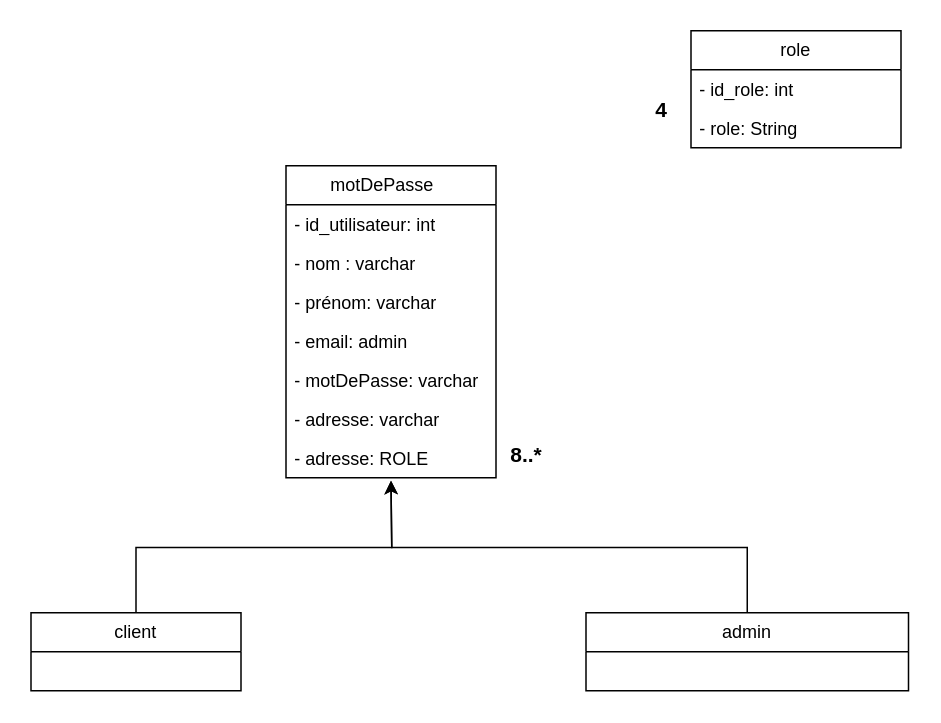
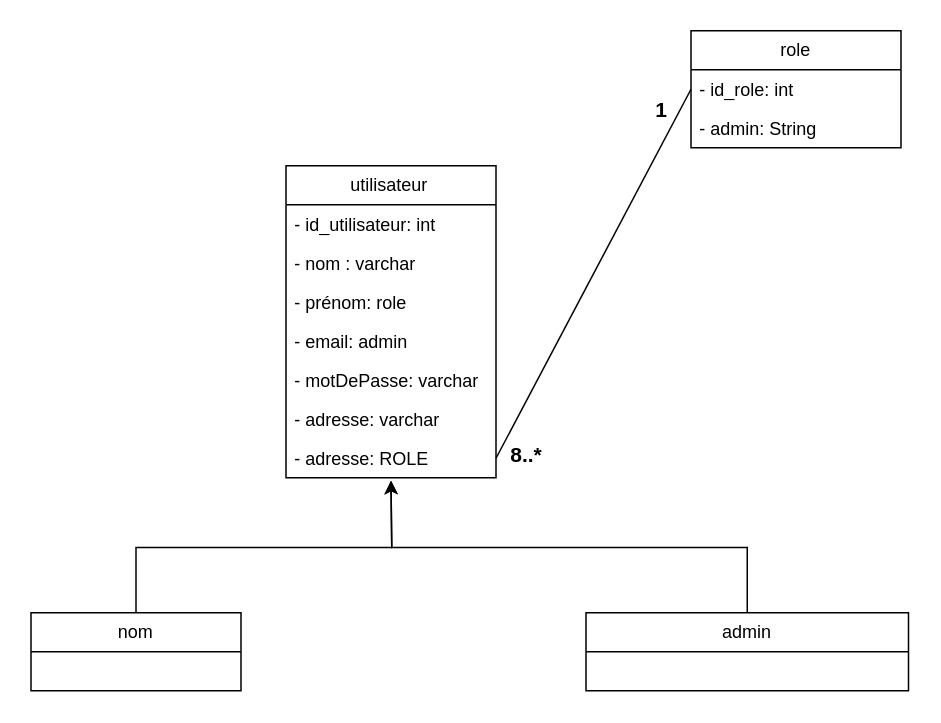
- <mxCell id="16" value="&lt;font style=&quot;font-size: 14px;&quot;&gt;&lt;b&gt;4&lt;/b&gt;&lt;/font&gt;" style="text;html=1;align=center;verticalAlign=middle;resizable=0;points=[];autosize=1;strokeColor=none;fillColor=none;" vertex="1" parent="1"><mxGeometry x="425" y="58" width="30" height="30" as="geometry" /></mxCell>
+ <mxCell id="16" value="&lt;font style=&quot;font-size: 14px;&quot;&gt;&lt;b&gt;1&lt;/b&gt;&lt;/font&gt;" style="text;html=1;align=center;verticalAlign=middle;resizable=0;points=[];autosize=1;strokeColor=none;fillColor=none;" vertex="1" parent="1"><mxGeometry x="425" y="58" width="30" height="30" as="geometry" /></mxCell>
- <mxCell id="4" value="- role: String" style="text;strokeColor=none;fillColor=none;align=left;verticalAlign=top;spacingLeft=4;spacingRight=4;overflow=hidden;rotatable=0;points=[[0,0.5],[1,0.5]];portConstraint=eastwest;whiteSpace=wrap;html=1;" vertex="1" parent="2"><mxGeometry y="52" width="140" height="26" as="geometry" /></mxCell>
+ <mxCell id="4" value="- admin: String" style="text;strokeColor=none;fillColor=none;align=left;verticalAlign=top;spacingLeft=4;spacingRight=4;overflow=hidden;rotatable=0;points=[[0,0.5],[1,0.5]];portConstraint=eastwest;whiteSpace=wrap;html=1;" vertex="1" parent="2"><mxGeometry y="52" width="140" height="26" as="geometry" /></mxCell>
- <mxCell id="7" value="motDePasse&lt;span style=&quot;white-space: pre;&quot;&gt;&#09;&lt;/span&gt;" style="swimlane;fontStyle=0;childLayout=stackLayout;horizontal=1;startSize=26;fillColor=none;horizontalStack=0;resizeParent=1;resizeParentMax=0;resizeLast=0;collapsible=1;marginBottom=0;whiteSpace=wrap;html=1;" vertex="1" parent="1"><mxGeometry x="190" y="110" width="140" height="208" as="geometry" /></mxCell>
+ <mxCell id="7" value="utilisateur&lt;span style=&quot;white-space: pre;&quot;&gt;&#09;&lt;/span&gt;" style="swimlane;fontStyle=0;childLayout=stackLayout;horizontal=1;startSize=26;fillColor=none;horizontalStack=0;resizeParent=1;resizeParentMax=0;resizeLast=0;collapsible=1;marginBottom=0;whiteSpace=wrap;html=1;" vertex="1" parent="1"><mxGeometry x="190" y="110" width="140" height="208" as="geometry" /></mxCell>
+ <mxCell id="15" style="rounded=0;orthogonalLoop=1;jettySize=auto;html=1;exitX=1;exitY=0.5;exitDx=0;exitDy=0;entryX=0;entryY=0.5;entryDx=0;entryDy=0;endArrow=none;endFill=0;" edge="1" parent="1" source="14" target="3"><mxGeometry relative="1" as="geometry" /></mxCell>
- <mxCell id="10" value="- prénom: varchar" style="text;strokeColor=none;fillColor=none;align=left;verticalAlign=top;spacingLeft=4;spacingRight=4;overflow=hidden;rotatable=0;points=[[0,0.5],[1,0.5]];portConstraint=eastwest;whiteSpace=wrap;html=1;" vertex="1" parent="7"><mxGeometry y="78" width="140" height="26" as="geometry" /></mxCell>
+ <mxCell id="10" value="- prénom: role" style="text;strokeColor=none;fillColor=none;align=left;verticalAlign=top;spacingLeft=4;spacingRight=4;overflow=hidden;rotatable=0;points=[[0,0.5],[1,0.5]];portConstraint=eastwest;whiteSpace=wrap;html=1;" vertex="1" parent="7"><mxGeometry y="78" width="140" height="26" as="geometry" /></mxCell>
- <mxCell id="19" value="client" style="swimlane;fontStyle=0;childLayout=stackLayout;horizontal=1;startSize=26;fillColor=none;horizontalStack=0;resizeParent=1;resizeParentMax=0;resizeLast=0;collapsible=1;marginBottom=0;whiteSpace=wrap;html=1;" vertex="1" parent="1"><mxGeometry x="20" y="408" width="140" height="52" as="geometry" /></mxCell>
+ <mxCell id="19" value="nom" style="swimlane;fontStyle=0;childLayout=stackLayout;horizontal=1;startSize=26;fillColor=none;horizontalStack=0;resizeParent=1;resizeParentMax=0;resizeLast=0;collapsible=1;marginBottom=0;whiteSpace=wrap;html=1;" vertex="1" parent="1"><mxGeometry x="20" y="408" width="140" height="52" as="geometry" /></mxCell>
